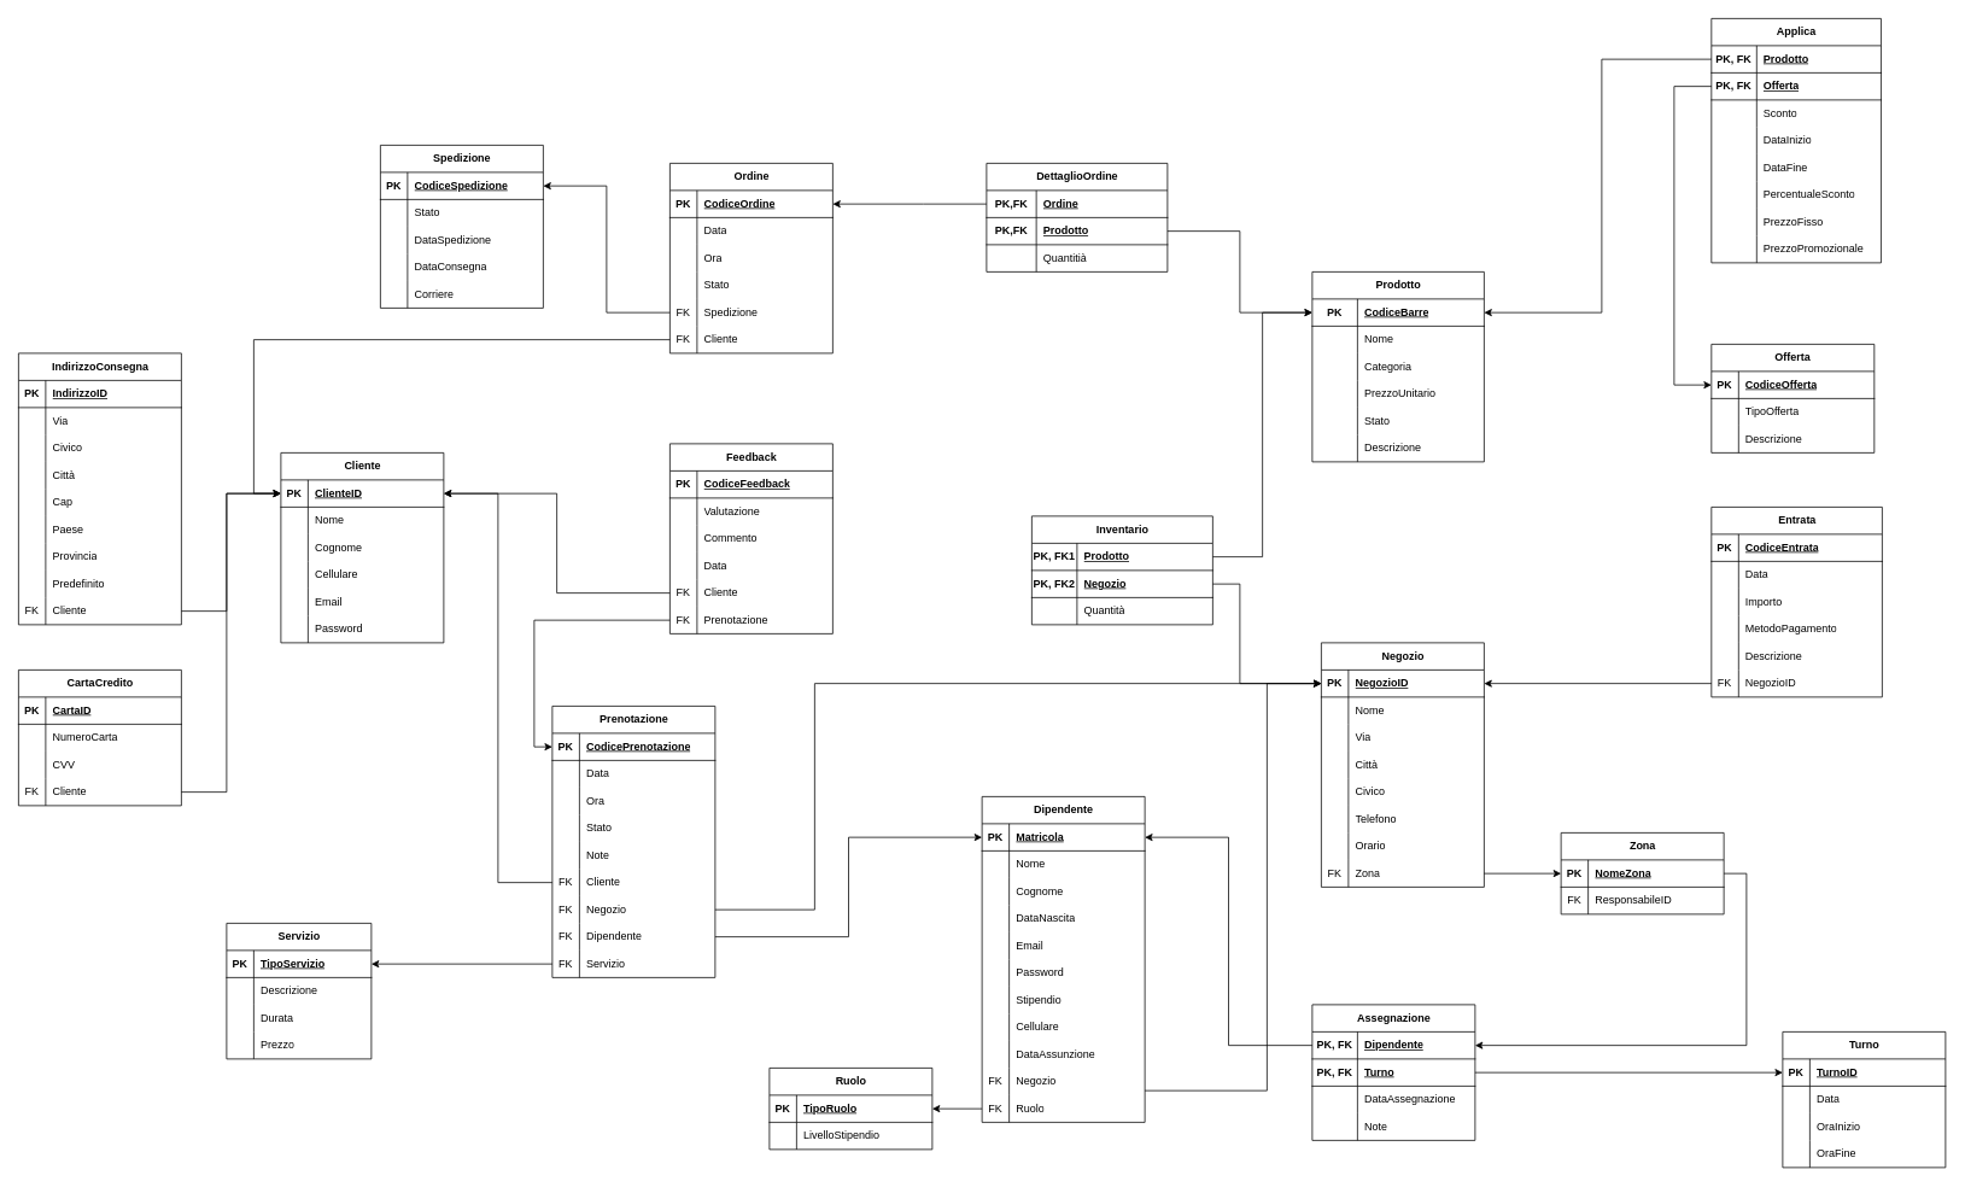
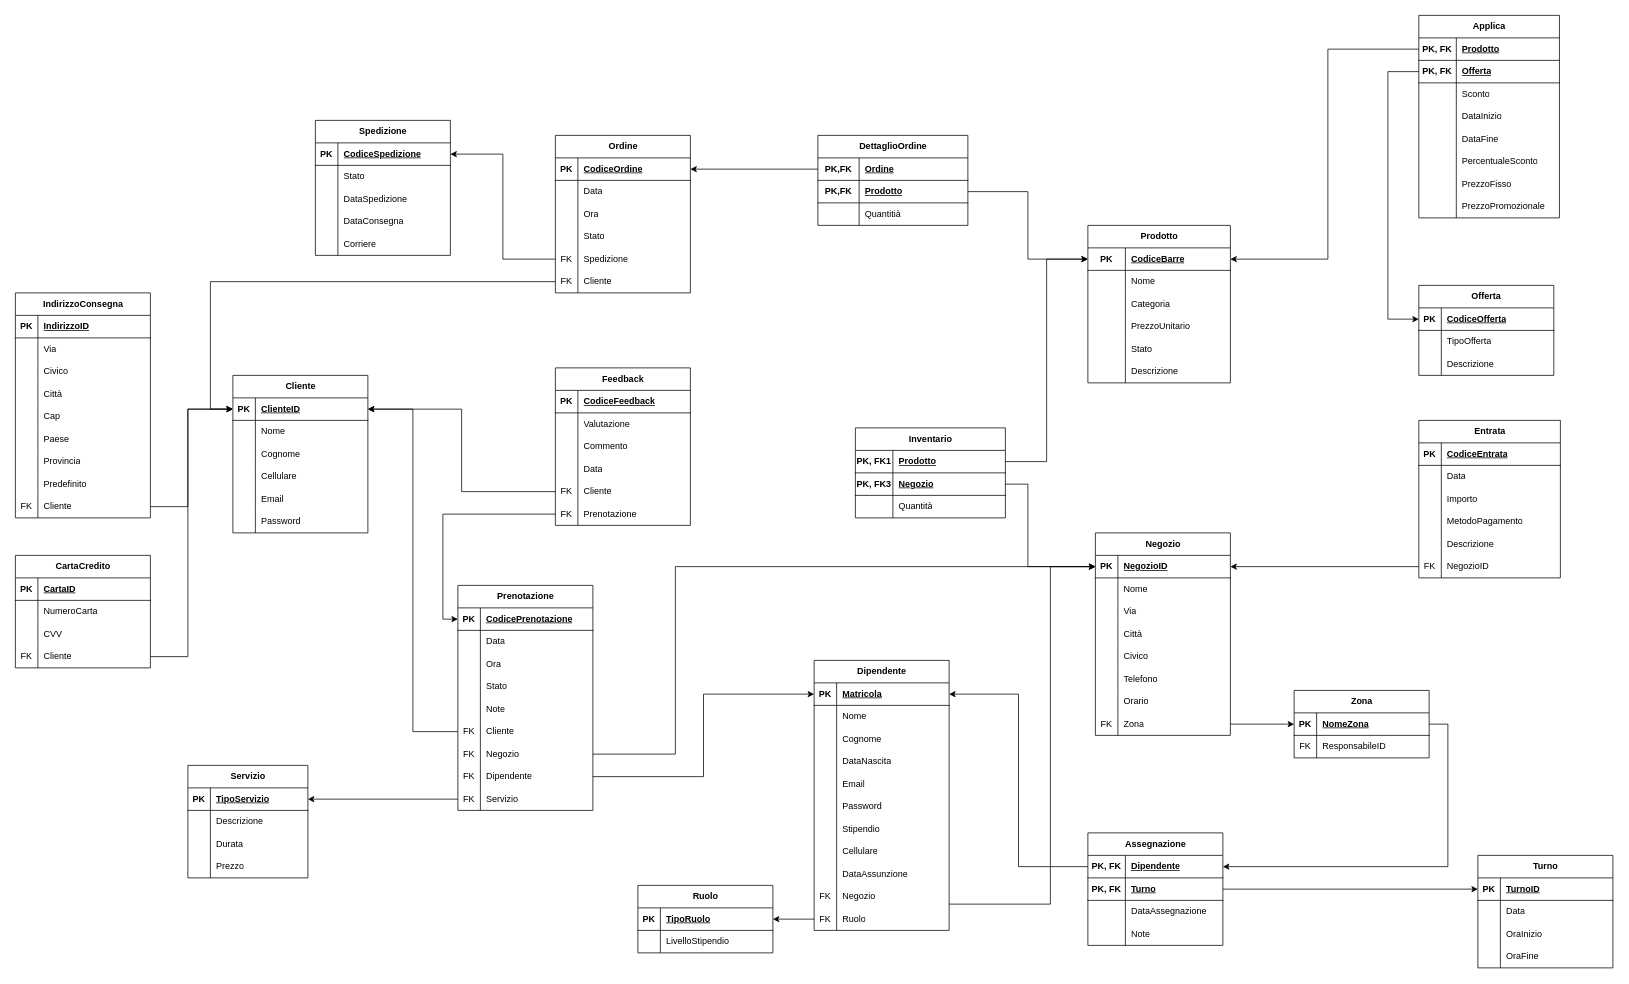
- <mxCell id="32" value="PK, FK2" style="shape=partialRectangle;connectable=0;fillColor=none;top=0;left=0;bottom=0;right=0;fontStyle=1;overflow=hidden;whiteSpace=wrap;html=1;" parent="31" vertex="1"><mxGeometry width="50" height="30" as="geometry"><mxRectangle width="50" height="30" as="alternateBounds" /></mxGeometry></mxCell>
+ <mxCell id="32" value="PK, FK3" style="shape=partialRectangle;connectable=0;fillColor=none;top=0;left=0;bottom=0;right=0;fontStyle=1;overflow=hidden;whiteSpace=wrap;html=1;" parent="31" vertex="1"><mxGeometry width="50" height="30" as="geometry"><mxRectangle width="50" height="30" as="alternateBounds" /></mxGeometry></mxCell>
